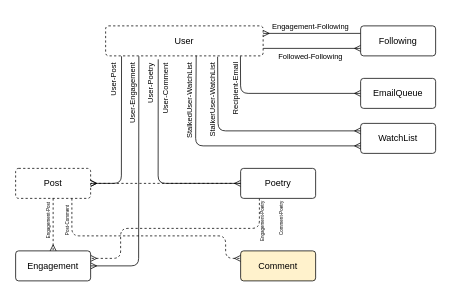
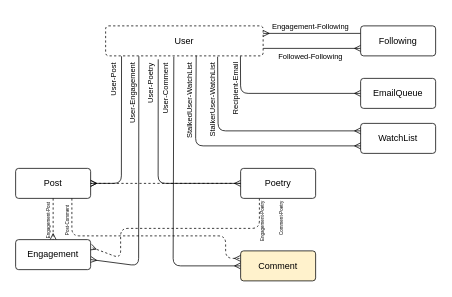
- <mxCell id="5" value="Post" style="rounded=1;arcSize=10;whiteSpace=wrap;html=1;align=center;dashed=1;" vertex="1" parent="1"><mxGeometry x="20" y="224" width="100" height="40" as="geometry" /></mxCell>
+ <mxCell id="5" value="Post" style="rounded=1;arcSize=10;whiteSpace=wrap;html=1;align=center;" vertex="1" parent="1"><mxGeometry x="20" y="224" width="100" height="40" as="geometry" /></mxCell>
+ <mxCell id="9" style="edgeStyle=none;html=1;endArrow=ERmany;endFill=0;entryX=0;entryY=0.5;entryDx=0;entryDy=0;exitX=0.433;exitY=1.028;exitDx=0;exitDy=0;exitPerimeter=0;" edge="1" parent="1" source="3" target="12"><mxGeometry relative="1" as="geometry"><mxPoint x="280" y="74" as="sourcePoint" /><mxPoint x="320" y="344" as="targetPoint" /><Array as="points"><mxPoint x="230" y="354" /></Array></mxGeometry></mxCell>
- <mxCell id="15" value="Engagement" style="rounded=1;arcSize=10;whiteSpace=wrap;html=1;align=center;" vertex="1" parent="1"><mxGeometry x="20" y="334" width="100" height="40" as="geometry" /></mxCell>
+ <mxCell id="15" value="Engagement" style="rounded=1;arcSize=10;whiteSpace=wrap;html=1;align=center;" vertex="1" parent="1"><mxGeometry x="20" y="319" width="100" height="40" as="geometry" /></mxCell>
